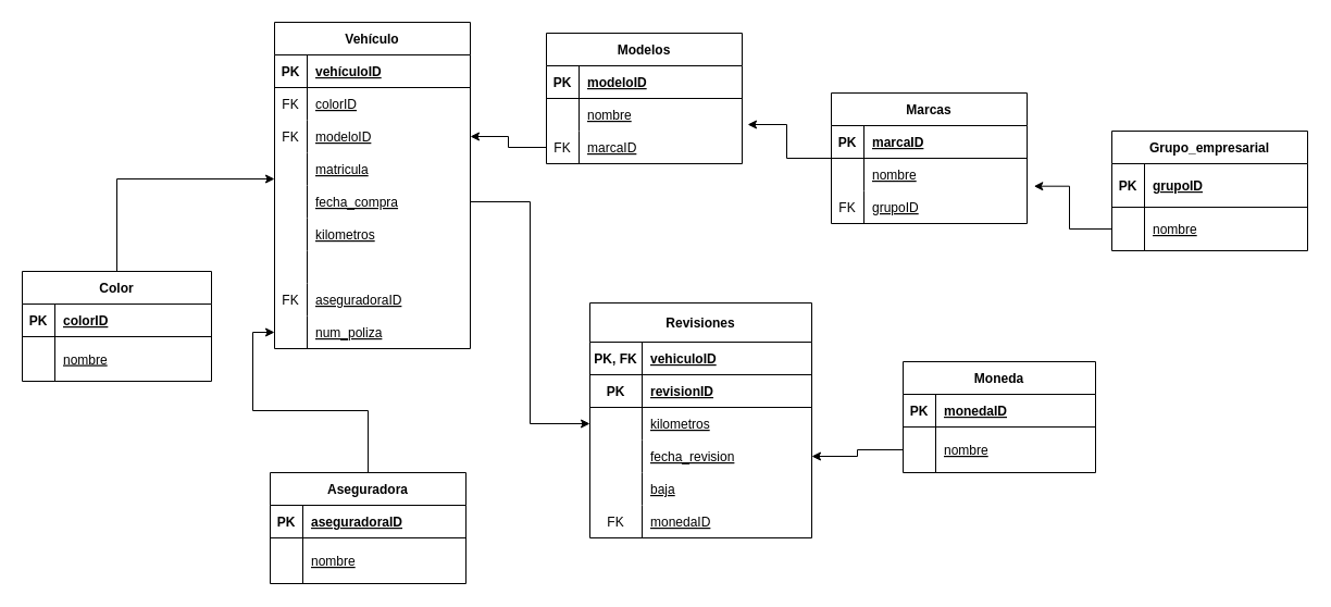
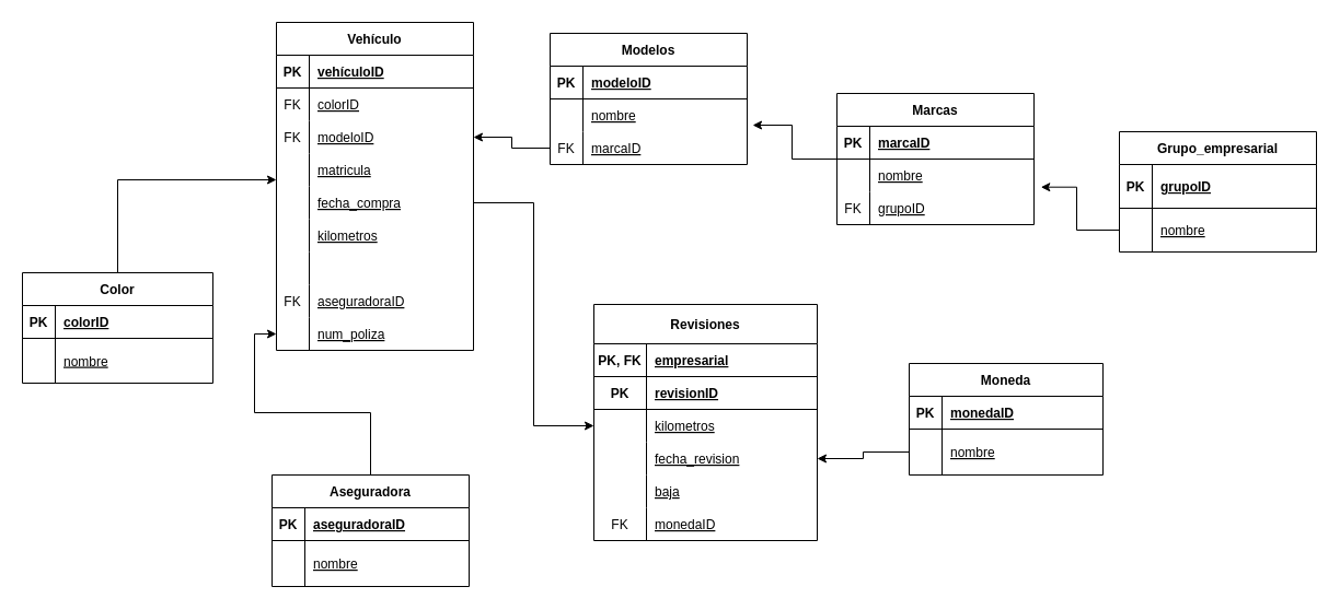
- <mxCell id="72" value="vehiculoID" style="shape=partialRectangle;connectable=0;fillColor=none;top=0;left=0;bottom=0;right=0;align=left;spacingLeft=6;fontStyle=5;overflow=hidden;" vertex="1" parent="70"><mxGeometry x="48" width="156" height="30" as="geometry"><mxRectangle width="156" height="30" as="alternateBounds" /></mxGeometry></mxCell>
+ <mxCell id="72" value="empresarial" style="shape=partialRectangle;connectable=0;fillColor=none;top=0;left=0;bottom=0;right=0;align=left;spacingLeft=6;fontStyle=5;overflow=hidden;" vertex="1" parent="70"><mxGeometry x="48" width="156" height="30" as="geometry"><mxRectangle width="156" height="30" as="alternateBounds" /></mxGeometry></mxCell>
